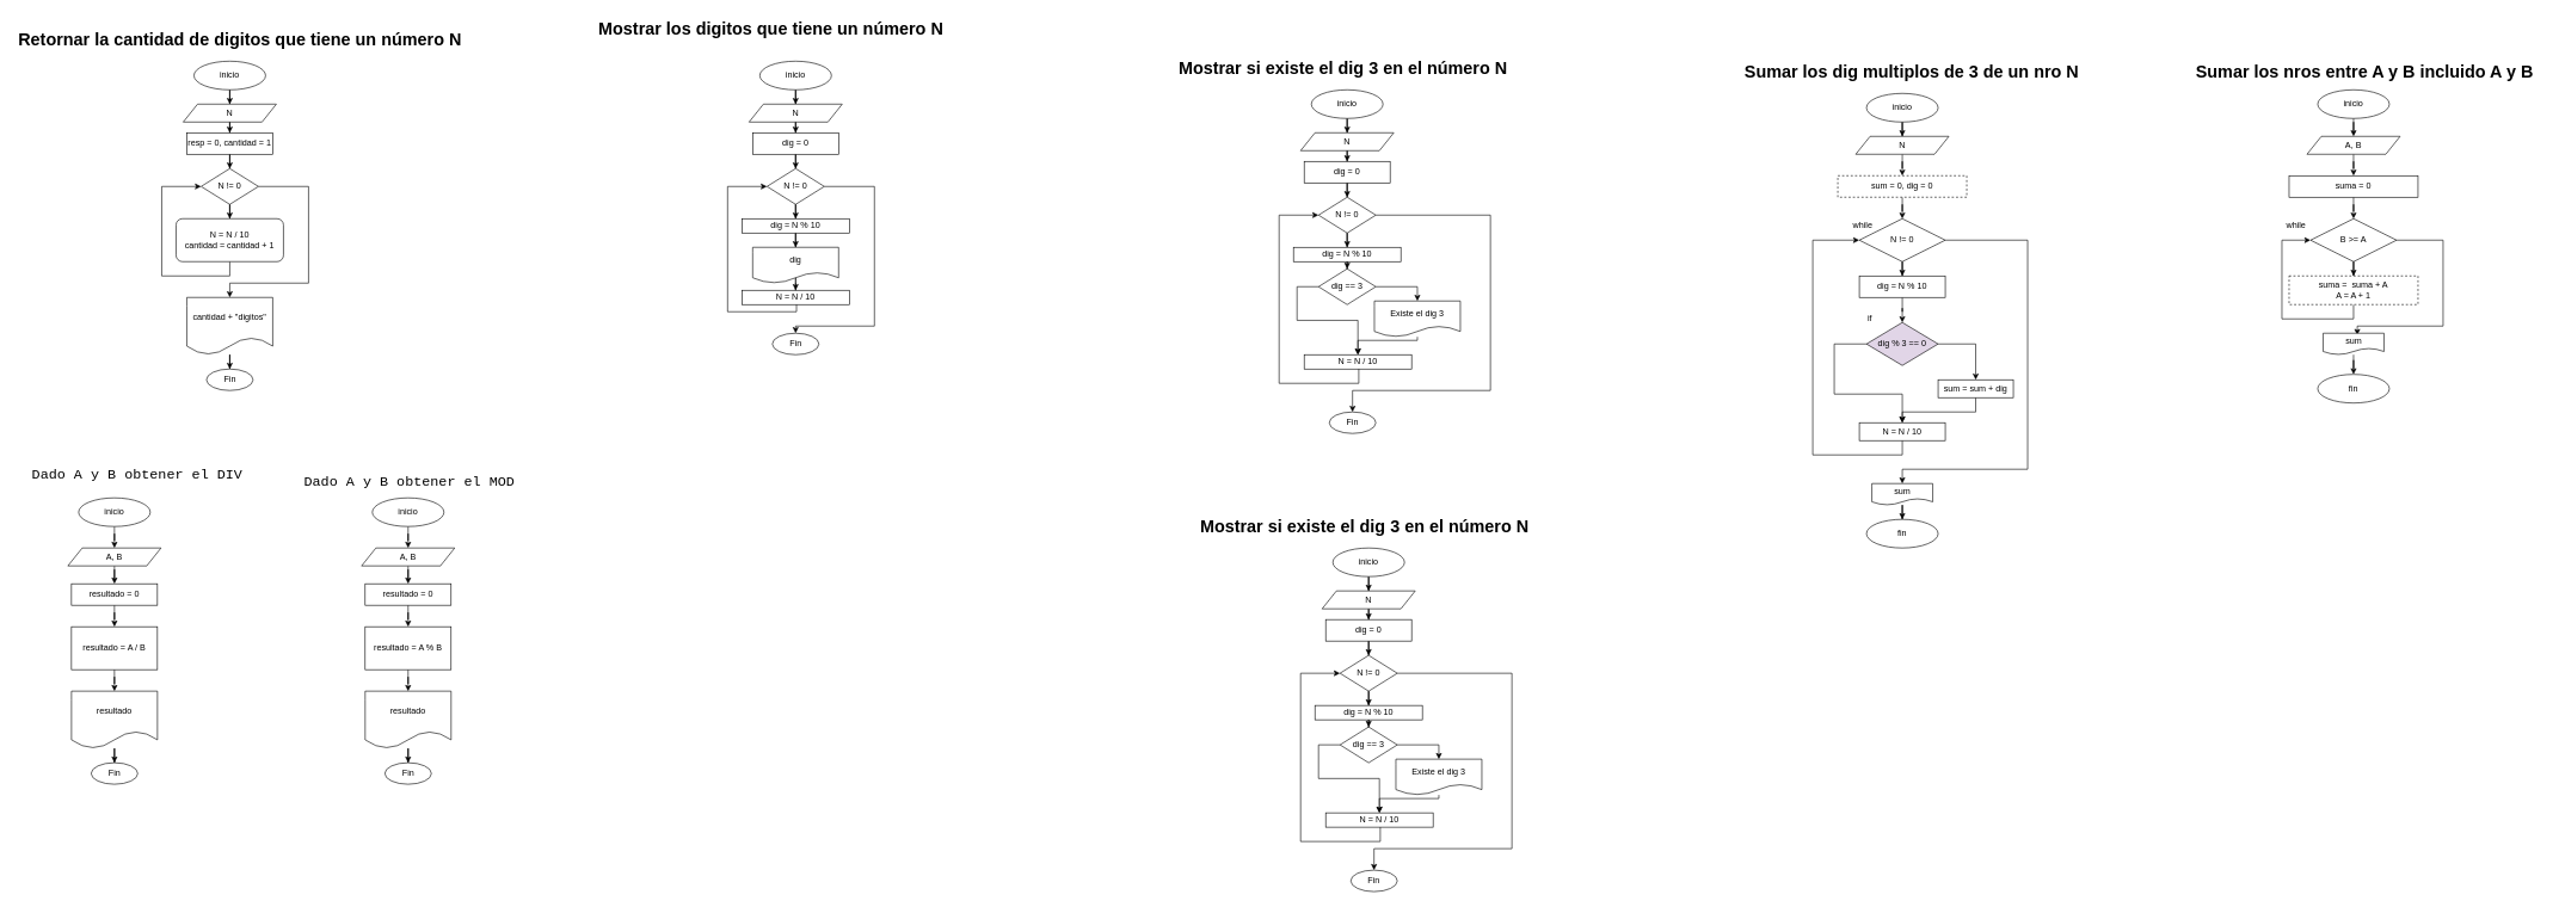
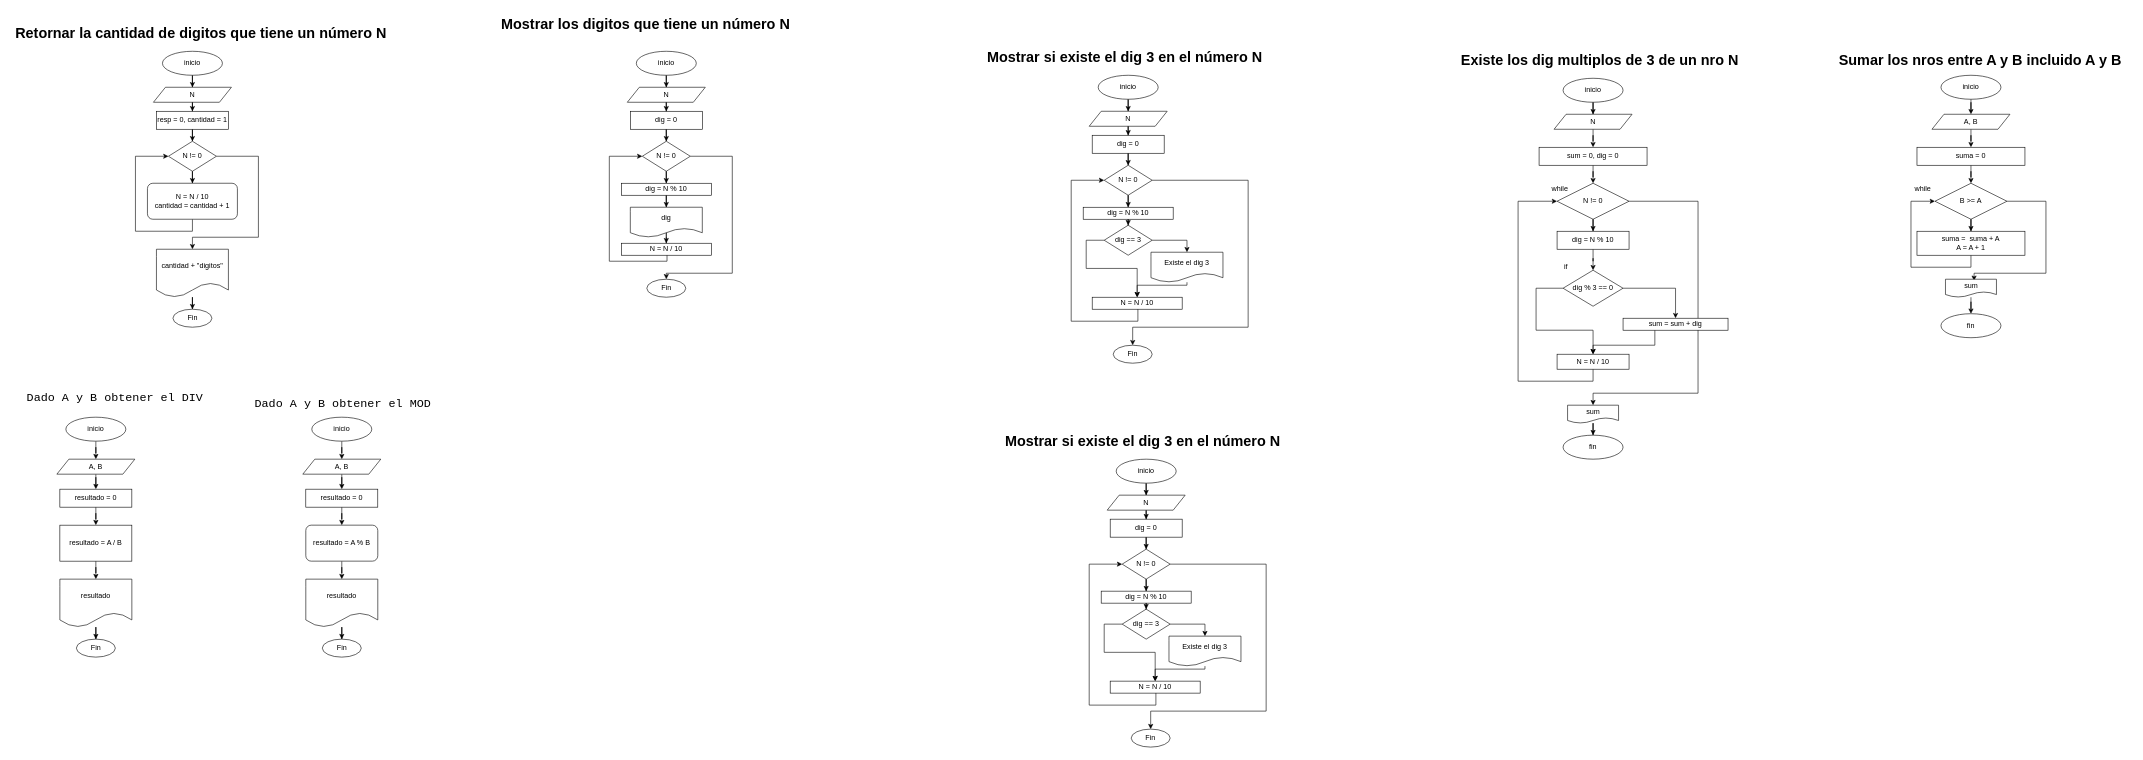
- <mxCell id="98" value="&lt;h1&gt;Sumar los dig multiplos de 3 de un nro N&lt;/h1&gt;" style="text;html=1;strokeColor=none;fillColor=none;spacing=5;spacingTop=-20;whiteSpace=wrap;overflow=hidden;rounded=0;" vertex="1" parent="1"><mxGeometry x="2430" y="80" width="510" height="50" as="geometry" /></mxCell>
+ <mxCell id="98" value="&lt;h1&gt;Existe los dig multiplos de 3 de un nro N&lt;/h1&gt;" style="text;html=1;strokeColor=none;fillColor=none;spacing=5;spacingTop=-20;whiteSpace=wrap;overflow=hidden;rounded=0;" vertex="1" parent="1"><mxGeometry x="2430" y="80" width="510" height="50" as="geometry" /></mxCell>
- <mxCell id="104" value="sum = 0, dig = 0" style="rounded=0;whiteSpace=wrap;html=1;dashed=1;" vertex="1" parent="1"><mxGeometry x="2565" y="245" width="180" height="30" as="geometry" /></mxCell>
+ <mxCell id="104" value="sum = 0, dig = 0" style="rounded=0;whiteSpace=wrap;html=1;" vertex="1" parent="1"><mxGeometry x="2565" y="245" width="180" height="30" as="geometry" /></mxCell>
- <mxCell id="133" value="suma =&amp;nbsp; suma + A&lt;br&gt;A = A + 1" style="rounded=0;whiteSpace=wrap;html=1;dashed=1;" vertex="1" parent="1"><mxGeometry x="3195" y="385" width="180" height="40" as="geometry" /></mxCell>
+ <mxCell id="133" value="suma =&amp;nbsp; suma + A&lt;br&gt;A = A + 1" style="rounded=0;whiteSpace=wrap;html=1;" vertex="1" parent="1"><mxGeometry x="3195" y="385" width="180" height="40" as="geometry" /></mxCell>
- <mxCell id="113" value="dig % 3 == 0" style="rhombus;whiteSpace=wrap;html=1;fillColor=#e1d5e7;" vertex="1" parent="1"><mxGeometry x="2605" y="450" width="100" height="60" as="geometry" /></mxCell>
+ <mxCell id="113" value="dig % 3 == 0" style="rhombus;whiteSpace=wrap;html=1;" vertex="1" parent="1"><mxGeometry x="2605" y="450" width="100" height="60" as="geometry" /></mxCell>
- <mxCell id="116" value="sum = sum + dig" style="rounded=0;whiteSpace=wrap;html=1;" vertex="1" parent="1"><mxGeometry x="2705" y="530" width="105" height="25" as="geometry" /></mxCell>
+ <mxCell id="116" value="sum = sum + dig" style="rounded=0;whiteSpace=wrap;html=1;" vertex="1" parent="1"><mxGeometry x="2705" y="530" width="175" height="20" as="geometry" /></mxCell>
- <mxCell id="22" value="resultado = A % B" style="rounded=0;whiteSpace=wrap;html=1;" parent="1" vertex="1"><mxGeometry x="509" y="875" width="120" height="60" as="geometry" /></mxCell>
+ <mxCell id="22" value="resultado = A % B" style="whiteSpace=wrap;html=1;rounded=1;" parent="1" vertex="1"><mxGeometry x="509" y="875" width="120" height="60" as="geometry" /></mxCell>
